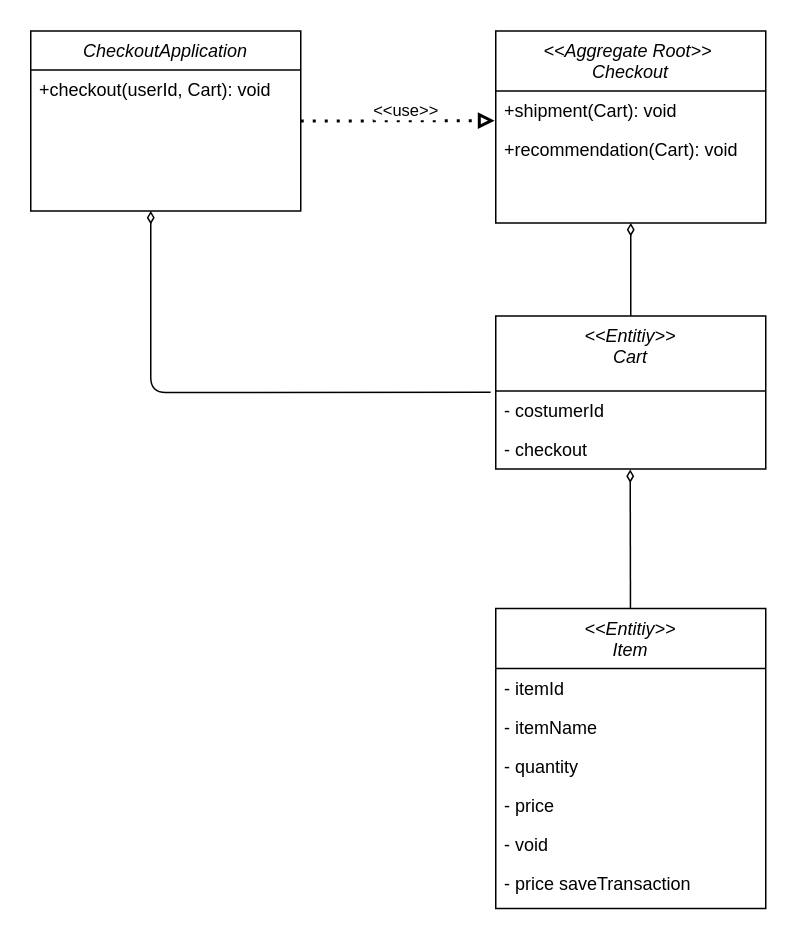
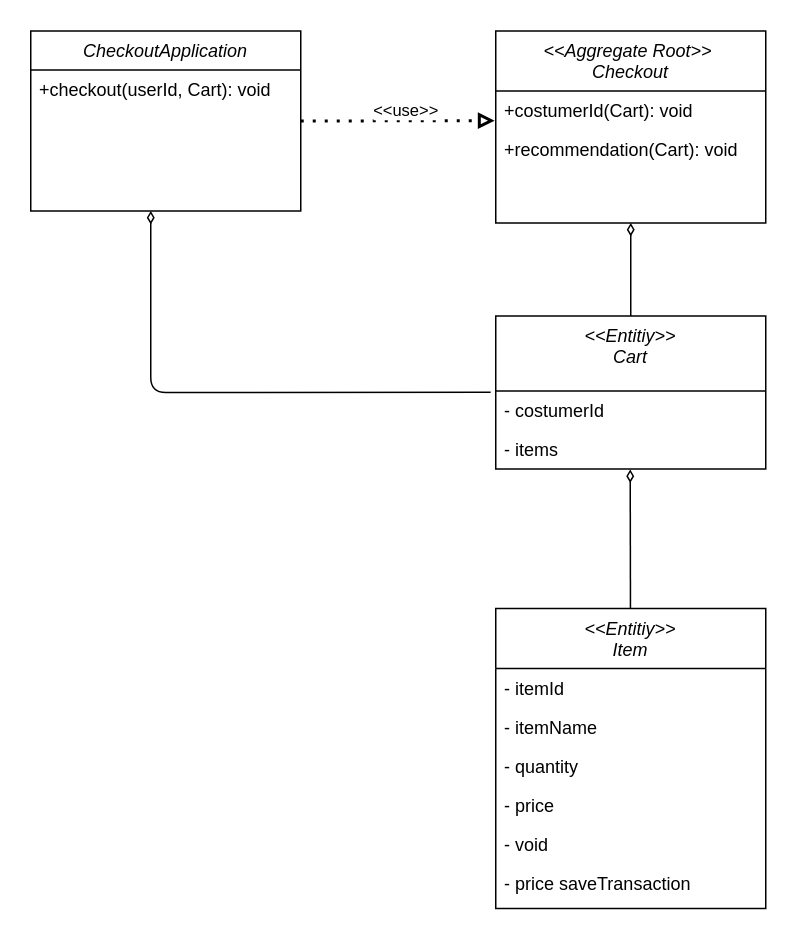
- <mxCell id="17" value="+shipment(Cart): void&#10;" style="text;align=left;verticalAlign=top;spacingLeft=4;spacingRight=4;overflow=hidden;rotatable=0;points=[[0,0.5],[1,0.5]];portConstraint=eastwest;" vertex="1" parent="16"><mxGeometry y="40" width="180" height="26" as="geometry" /></mxCell>
+ <mxCell id="17" value="+costumerId(Cart): void&#10;" style="text;align=left;verticalAlign=top;spacingLeft=4;spacingRight=4;overflow=hidden;rotatable=0;points=[[0,0.5],[1,0.5]];portConstraint=eastwest;" vertex="1" parent="16"><mxGeometry y="40" width="180" height="26" as="geometry" /></mxCell>
- <mxCell id="6" value="- checkout" style="text;align=left;verticalAlign=top;spacingLeft=4;spacingRight=4;overflow=hidden;rotatable=0;points=[[0,0.5],[1,0.5]];portConstraint=eastwest;rounded=0;shadow=0;html=0;" parent="4" vertex="1"><mxGeometry y="76" width="180" height="26" as="geometry" /></mxCell>
+ <mxCell id="6" value="- items" style="text;align=left;verticalAlign=top;spacingLeft=4;spacingRight=4;overflow=hidden;rotatable=0;points=[[0,0.5],[1,0.5]];portConstraint=eastwest;rounded=0;shadow=0;html=0;" parent="4" vertex="1"><mxGeometry y="76" width="180" height="26" as="geometry" /></mxCell>
